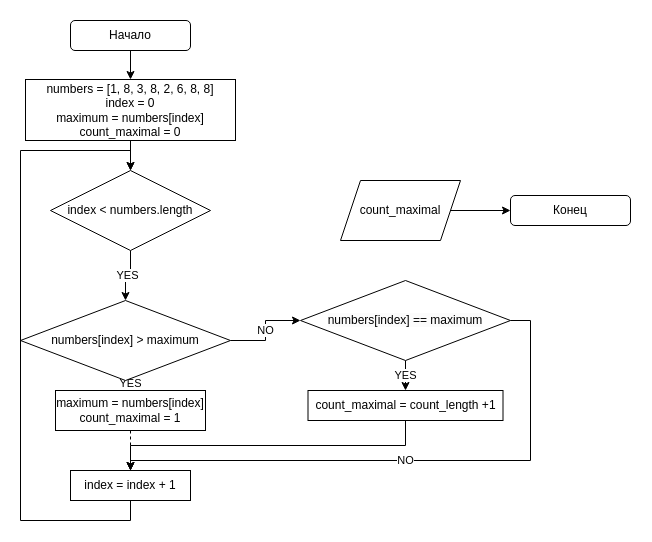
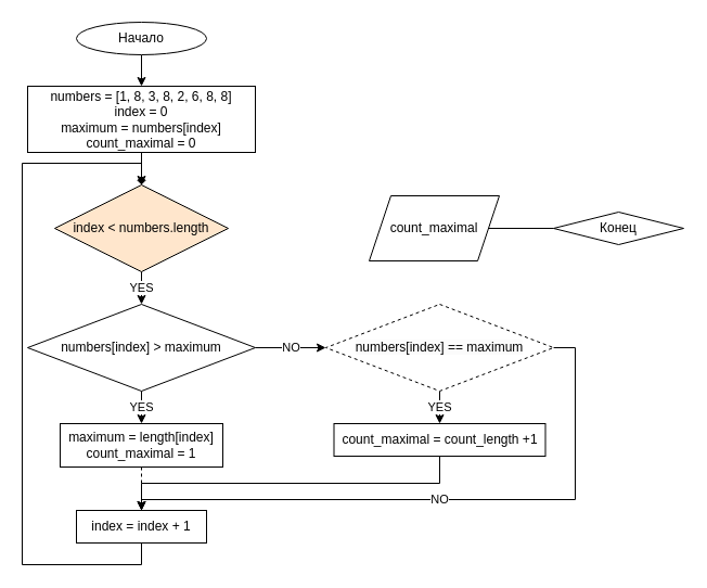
- <mxCell id="3" value="Начало" style="rounded=1;whiteSpace=wrap;html=1;" parent="1" vertex="1"><mxGeometry x="70" y="20" width="120" height="30" as="geometry" /></mxCell>
+ <mxCell id="3" value="Начало" style="ellipse;whiteSpace=wrap;html=1;" parent="1" vertex="1"><mxGeometry x="70" y="20" width="120" height="30" as="geometry" /></mxCell>
- <mxCell id="8" value="index &amp;lt; numbers.length" style="rhombus;whiteSpace=wrap;html=1;" parent="1" vertex="1"><mxGeometry x="50" y="170" width="160" height="80" as="geometry" /></mxCell>
+ <mxCell id="8" value="index &amp;lt; numbers.length" style="rhombus;whiteSpace=wrap;html=1;fillColor=#ffe6cc;" parent="1" vertex="1"><mxGeometry x="50" y="170" width="160" height="80" as="geometry" /></mxCell>
- <mxCell id="17" style="edgeStyle=orthogonalEdgeStyle;rounded=0;orthogonalLoop=1;jettySize=auto;html=1;exitX=1;exitY=0.5;exitDx=0;exitDy=0;entryX=0;entryY=0.5;entryDx=0;entryDy=0;" parent="1" source="18" target="4" edge="1"><mxGeometry relative="1" as="geometry" /></mxCell>
+ <mxCell id="17" style="edgeStyle=orthogonalEdgeStyle;rounded=0;orthogonalLoop=1;jettySize=auto;html=1;exitX=1;exitY=0.5;exitDx=0;exitDy=0;entryX=0;entryY=0.5;entryDx=0;entryDy=0;endArrow=none;" parent="1" source="18" target="4" edge="1"><mxGeometry relative="1" as="geometry" /></mxCell>
- <mxCell id="4" value="Конец" style="rounded=1;whiteSpace=wrap;html=1;" parent="1" vertex="1"><mxGeometry x="510" y="195" width="120" height="30" as="geometry" /></mxCell>
+ <mxCell id="4" value="Конец" style="rhombus;whiteSpace=wrap;html=1;" parent="1" vertex="1"><mxGeometry x="510" y="195" width="120" height="30" as="geometry" /></mxCell>
- <mxCell id="16" value="&lt;span style=&quot;color: rgb(0, 0, 0); font-family: Helvetica; font-size: 12px; font-style: normal; font-variant-ligatures: normal; font-variant-caps: normal; font-weight: 400; letter-spacing: normal; orphans: 2; text-align: center; text-indent: 0px; text-transform: none; widows: 2; word-spacing: 0px; -webkit-text-stroke-width: 0px; background-color: rgb(251, 251, 251); text-decoration-thickness: initial; text-decoration-style: initial; text-decoration-color: initial; float: none; display: inline !important;&quot;&gt;numbers[index] == maximum&lt;/span&gt;" style="rhombus;whiteSpace=wrap;html=1;" parent="1" vertex="1"><mxGeometry x="300" y="280" width="210" height="80" as="geometry" /></mxCell>
+ <mxCell id="16" value="&lt;span style=&quot;color: rgb(0, 0, 0); font-family: Helvetica; font-size: 12px; font-style: normal; font-variant-ligatures: normal; font-variant-caps: normal; font-weight: 400; letter-spacing: normal; orphans: 2; text-align: center; text-indent: 0px; text-transform: none; widows: 2; word-spacing: 0px; -webkit-text-stroke-width: 0px; background-color: rgb(251, 251, 251); text-decoration-thickness: initial; text-decoration-style: initial; text-decoration-color: initial; float: none; display: inline !important;&quot;&gt;numbers[index] == maximum&lt;/span&gt;" style="rhombus;whiteSpace=wrap;html=1;dashed=1;" parent="1" vertex="1"><mxGeometry x="300" y="280" width="210" height="80" as="geometry" /></mxCell>
- <mxCell id="21" style="edgeStyle=orthogonalEdgeStyle;rounded=0;orthogonalLoop=1;jettySize=auto;html=1;exitX=0.5;exitY=1;exitDx=0;exitDy=0;entryX=0.5;entryY=0;entryDx=0;entryDy=0;" parent="1" source="22" target="8" edge="1"><mxGeometry relative="1" as="geometry"><Array as="points"><mxPoint x="130" y="520" /><mxPoint x="20" y="520" /><mxPoint x="20" y="150" /><mxPoint x="130" y="150" /></Array></mxGeometry></mxCell>
+ <mxCell id="21" style="edgeStyle=orthogonalEdgeStyle;rounded=0;orthogonalLoop=1;jettySize=auto;html=1;exitX=0.5;exitY=1;exitDx=0;exitDy=0;entryX=0.5;entryY=0;entryDx=0;entryDy=0;endArrow=diamond;" parent="1" source="22" target="8" edge="1"><mxGeometry relative="1" as="geometry"><Array as="points"><mxPoint x="130" y="520" /><mxPoint x="20" y="520" /><mxPoint x="20" y="150" /><mxPoint x="130" y="150" /></Array></mxGeometry></mxCell>
- <mxCell id="11" value="numbers[index] &amp;gt; maximum" style="rhombus;whiteSpace=wrap;html=1;" parent="1" vertex="1"><mxGeometry x="20" y="300" width="210" height="80" as="geometry" /></mxCell>
+ <mxCell id="11" value="numbers[index] &amp;gt; maximum" style="rhombus;whiteSpace=wrap;html=1;" parent="1" vertex="1"><mxGeometry x="25" y="280" width="210" height="80" as="geometry" /></mxCell>
- <mxCell id="13" value="maximum = numbers[index]&lt;br&gt;count_maximal = 1" style="rounded=0;whiteSpace=wrap;html=1;" parent="1" vertex="1"><mxGeometry x="55" y="390" width="150" height="40" as="geometry" /></mxCell>
+ <mxCell id="13" value="maximum = length[index]&lt;br&gt;count_maximal = 1" style="rounded=0;whiteSpace=wrap;html=1;" parent="1" vertex="1"><mxGeometry x="55" y="390" width="150" height="40" as="geometry" /></mxCell>
